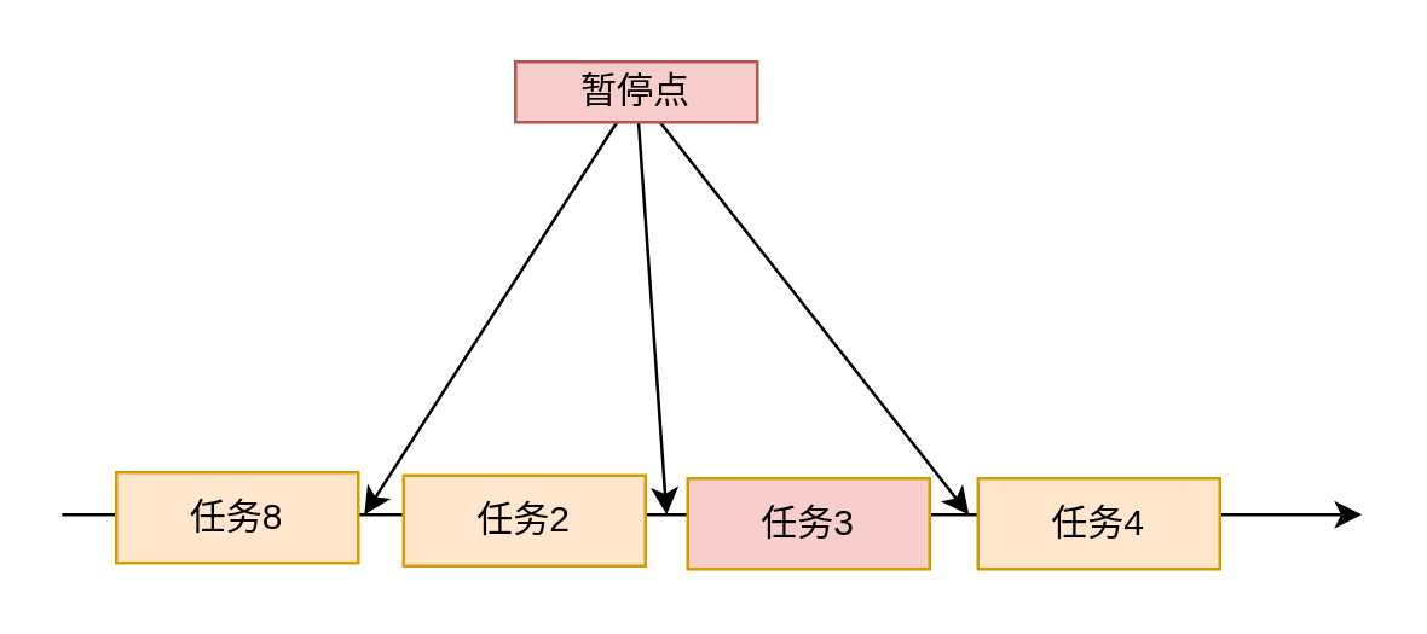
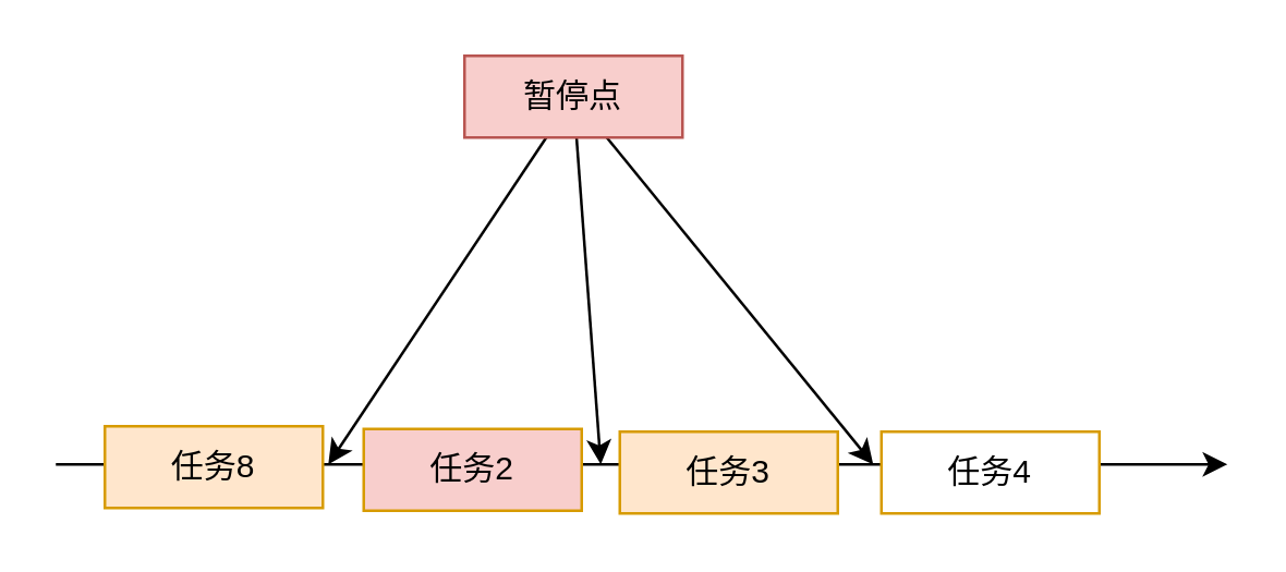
- <mxCell id="10" value="暂停点" style="rounded=0;whiteSpace=wrap;html=1;fillColor=#f8cecc;strokeColor=#b85450;" parent="1" vertex="1"><mxGeometry x="170" y="20" width="80" height="20" as="geometry" /></mxCell>
+ <mxCell id="10" value="暂停点" style="rounded=0;whiteSpace=wrap;html=1;fillColor=#f8cecc;strokeColor=#b85450;" parent="1" vertex="1"><mxGeometry x="170" y="20" width="80" height="30" as="geometry" /></mxCell>
- <mxCell id="4" value="任务2" style="rounded=0;whiteSpace=wrap;html=1;fillColor=#ffe6cc;strokeColor=#d79b00;" parent="1" vertex="1"><mxGeometry x="133" y="157" width="80" height="30" as="geometry" /></mxCell>
+ <mxCell id="4" value="任务2" style="rounded=0;whiteSpace=wrap;html=1;fillColor=#f8cecc;strokeColor=#d79b00;" parent="1" vertex="1"><mxGeometry x="133" y="157" width="80" height="30" as="geometry" /></mxCell>
- <mxCell id="5" value="任务3" style="rounded=0;whiteSpace=wrap;html=1;fillColor=#f8cecc;strokeColor=#d79b00;" parent="1" vertex="1"><mxGeometry x="227" y="158" width="80" height="30" as="geometry" /></mxCell>
+ <mxCell id="5" value="任务3" style="rounded=0;whiteSpace=wrap;html=1;fillColor=#ffe6cc;strokeColor=#d79b00;" parent="1" vertex="1"><mxGeometry x="227" y="158" width="80" height="30" as="geometry" /></mxCell>
- <mxCell id="6" value="任务4" style="rounded=0;whiteSpace=wrap;html=1;fillColor=#ffe6cc;strokeColor=#d79b00;" parent="1" vertex="1"><mxGeometry x="323" y="158" width="80" height="30" as="geometry" /></mxCell>
+ <mxCell id="6" value="任务4" style="rounded=0;whiteSpace=wrap;html=1;fillColor=#ffffff;strokeColor=#d79b00;" parent="1" vertex="1"><mxGeometry x="323" y="158" width="80" height="30" as="geometry" /></mxCell>
